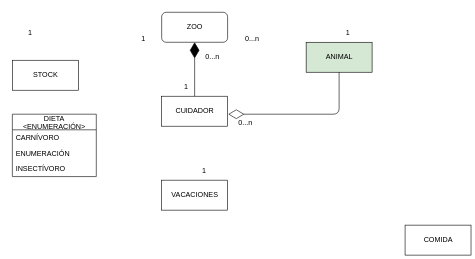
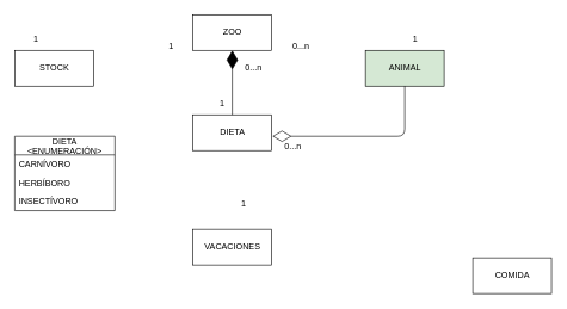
- <mxCell id="2" value="ZOO" style="html=1;rounded=1;" vertex="1" parent="1"><mxGeometry x="269" y="20" width="110" height="50" as="geometry" /></mxCell>
+ <mxCell id="2" value="ZOO" style="html=1;" vertex="1" parent="1"><mxGeometry x="269" y="20" width="110" height="50" as="geometry" /></mxCell>
- <mxCell id="7" value="STOCK" style="html=1;" vertex="1" parent="1"><mxGeometry x="20" y="100" width="110" height="50" as="geometry" /></mxCell>
+ <mxCell id="7" value="STOCK" style="html=1;" vertex="1" parent="1"><mxGeometry x="20" y="70" width="110" height="50" as="geometry" /></mxCell>
- <mxCell id="3" value="CUIDADOR" style="html=1;" vertex="1" parent="1"><mxGeometry x="269" y="160" width="110" height="50" as="geometry" /></mxCell>
+ <mxCell id="3" value="DIETA" style="html=1;" vertex="1" parent="1"><mxGeometry x="269" y="160" width="110" height="50" as="geometry" /></mxCell>
- <mxCell id="20" value="ENUMERACIÓN" style="text;strokeColor=none;fillColor=none;align=left;verticalAlign=top;spacingLeft=4;spacingRight=4;overflow=hidden;rotatable=0;points=[[0,0.5],[1,0.5]];portConstraint=eastwest;" vertex="1" parent="18"><mxGeometry y="52" width="140" height="26" as="geometry" /></mxCell>
+ <mxCell id="20" value="HERBÍBORO" style="text;strokeColor=none;fillColor=none;align=left;verticalAlign=top;spacingLeft=4;spacingRight=4;overflow=hidden;rotatable=0;points=[[0,0.5],[1,0.5]];portConstraint=eastwest;" vertex="1" parent="18"><mxGeometry y="52" width="140" height="26" as="geometry" /></mxCell>
- <mxCell id="6" value="VACACIONES" style="html=1;" vertex="1" parent="1"><mxGeometry x="269" y="300" width="110" height="50" as="geometry" /></mxCell>
+ <mxCell id="6" value="VACACIONES" style="html=1;" vertex="1" parent="1"><mxGeometry x="269" y="320" width="110" height="50" as="geometry" /></mxCell>
- <mxCell id="5" value="COMIDA" style="html=1;" vertex="1" parent="1"><mxGeometry x="675" y="375" width="110" height="50" as="geometry" /></mxCell>
+ <mxCell id="5" value="COMIDA" style="html=1;" vertex="1" parent="1"><mxGeometry x="660" y="360" width="110" height="50" as="geometry" /></mxCell>
